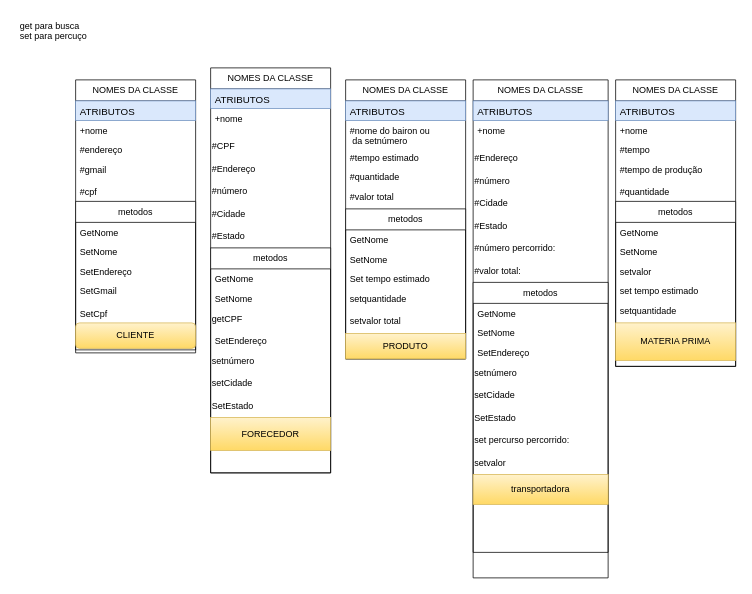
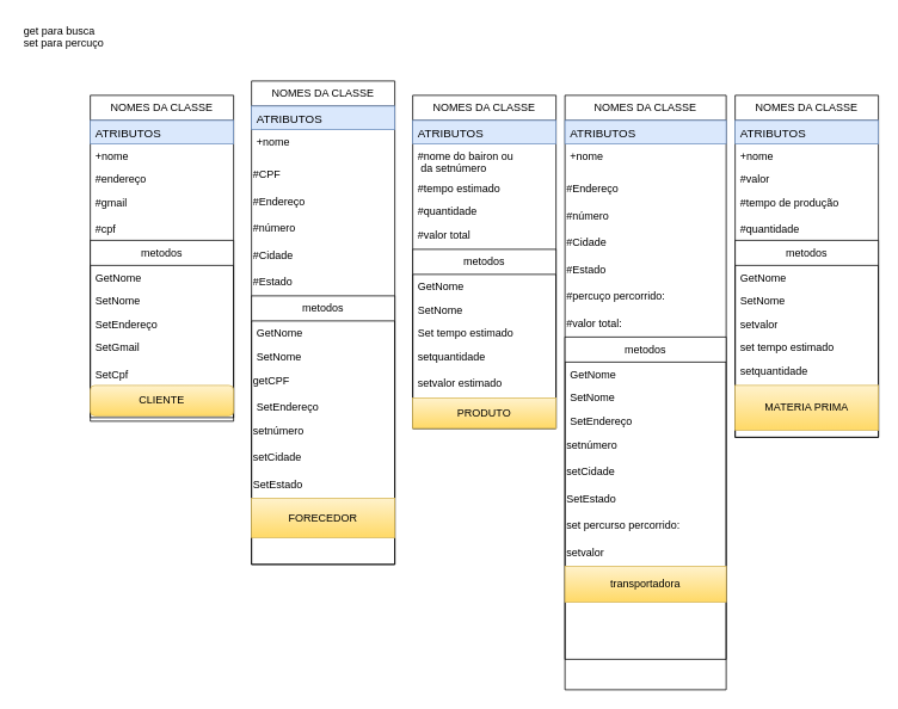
- <mxCell id="33" value="#tempo" style="text;align=left;verticalAlign=top;spacingLeft=4;spacingRight=4;overflow=hidden;rotatable=0;points=[[0,0.5],[1,0.5]];portConstraint=eastwest;" parent="30" vertex="1"><mxGeometry y="80" width="160" height="26" as="geometry" /></mxCell>
+ <mxCell id="33" value="#valor" style="text;align=left;verticalAlign=top;spacingLeft=4;spacingRight=4;overflow=hidden;rotatable=0;points=[[0,0.5],[1,0.5]];portConstraint=eastwest;" parent="30" vertex="1"><mxGeometry y="80" width="160" height="26" as="geometry" /></mxCell>
- <mxCell id="50" value="#número percorrido:" style="text;html=1;align=left;verticalAlign=middle;whiteSpace=wrap;rounded=0;" parent="43" vertex="1"><mxGeometry y="210" width="180" height="30" as="geometry" /></mxCell>
+ <mxCell id="50" value="#percuço percorrido:" style="text;html=1;align=left;verticalAlign=middle;whiteSpace=wrap;rounded=0;" parent="43" vertex="1"><mxGeometry y="210" width="180" height="30" as="geometry" /></mxCell>
- <mxCell id="28" value="setvalor total" style="text;align=left;verticalAlign=top;spacingLeft=4;spacingRight=4;overflow=hidden;rotatable=0;points=[[0,0.5],[1,0.5]];portConstraint=eastwest;" parent="23" vertex="1"><mxGeometry y="136" width="160" height="30" as="geometry" /></mxCell>
+ <mxCell id="28" value="setvalor estimado" style="text;align=left;verticalAlign=top;spacingLeft=4;spacingRight=4;overflow=hidden;rotatable=0;points=[[0,0.5],[1,0.5]];portConstraint=eastwest;" parent="23" vertex="1"><mxGeometry y="136" width="160" height="30" as="geometry" /></mxCell>
